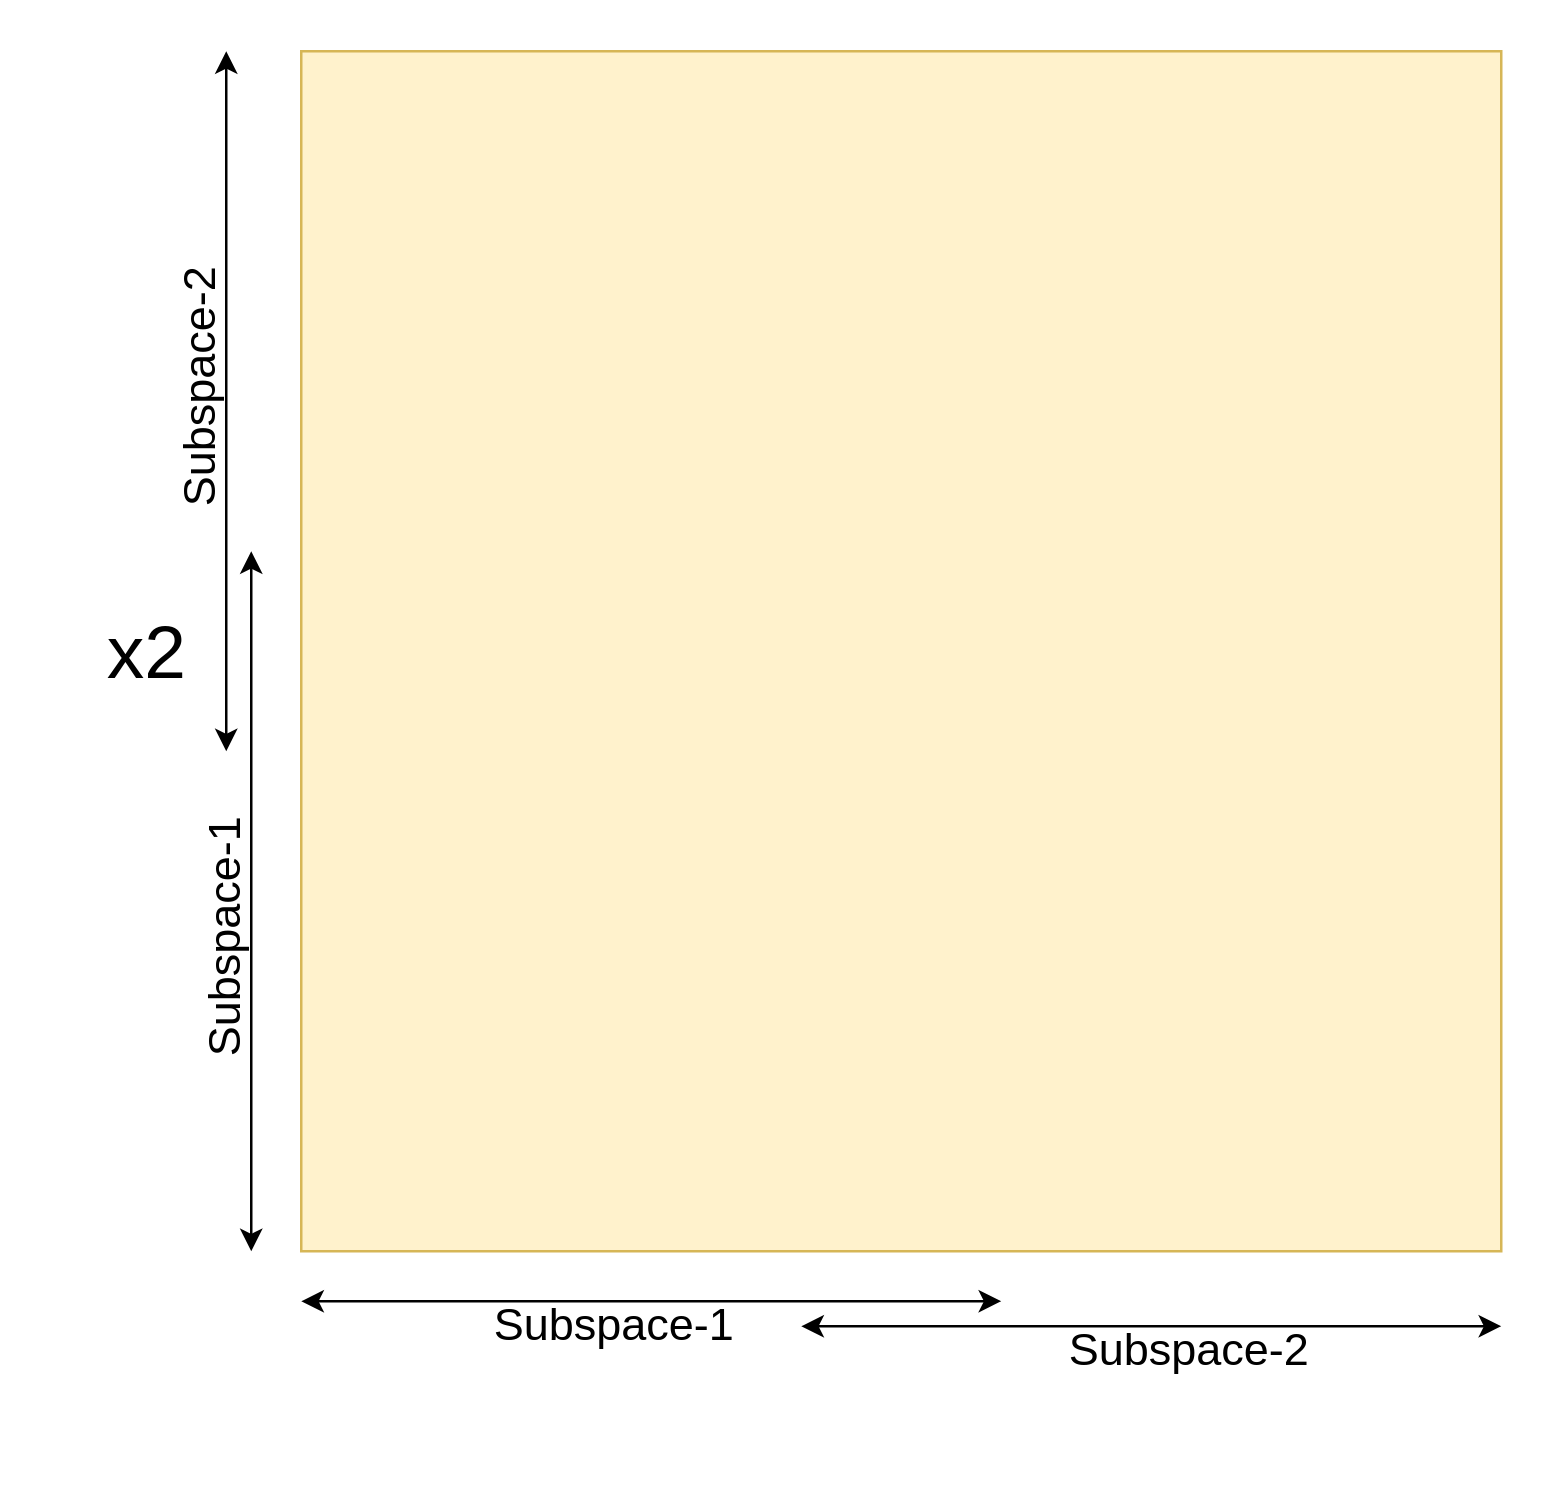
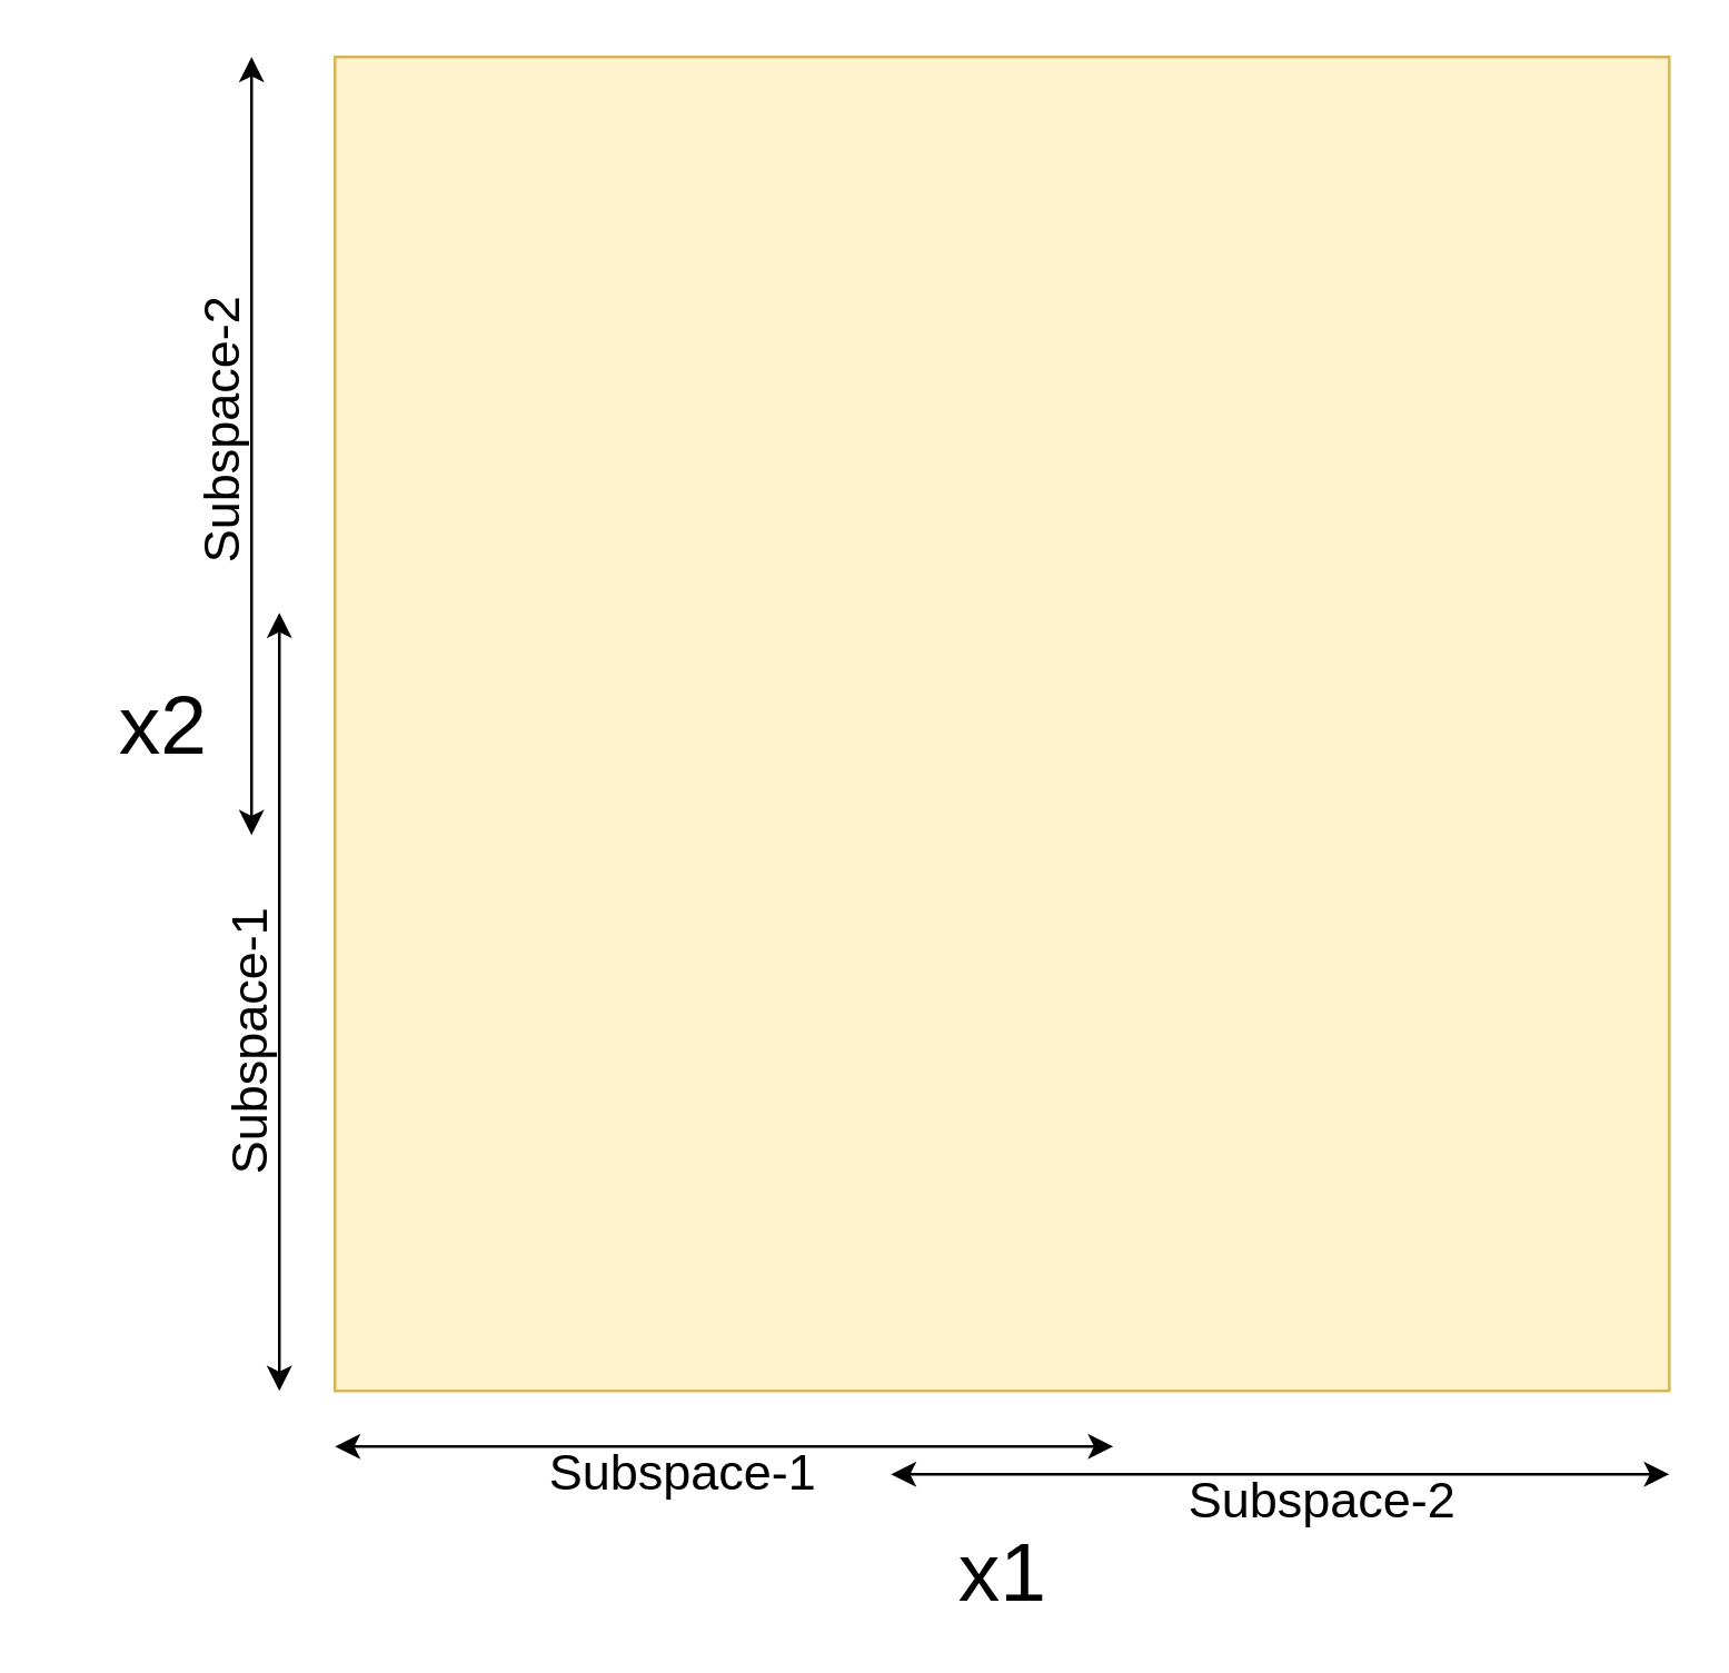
+ <mxCell id="3" value="&lt;font style=&quot;font-size: 30px&quot;&gt;x1&lt;/font&gt;" style="text;html=1;align=center;verticalAlign=middle;resizable=0;points=[];autosize=1;strokeColor=none;fillColor=none;" parent="1" vertex="1"><mxGeometry x="335" y="550" width="50" height="30" as="geometry" /></mxCell>
